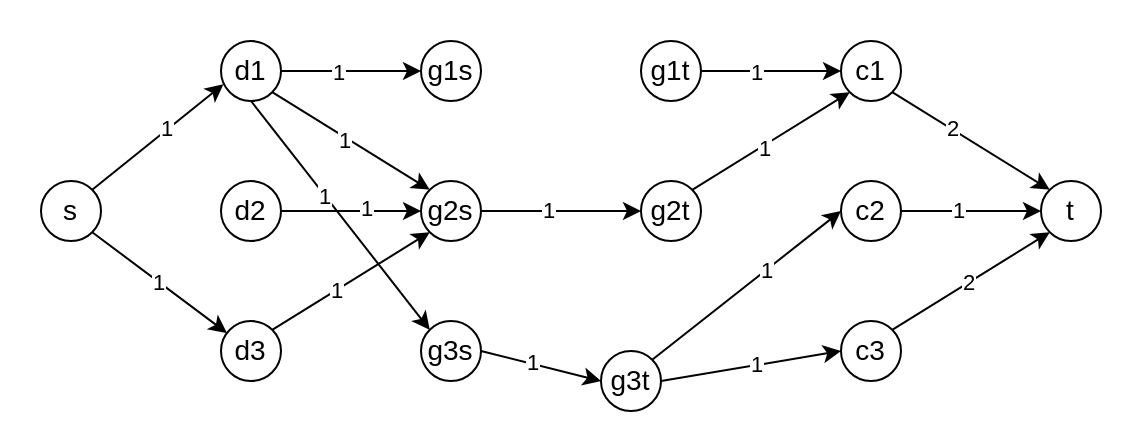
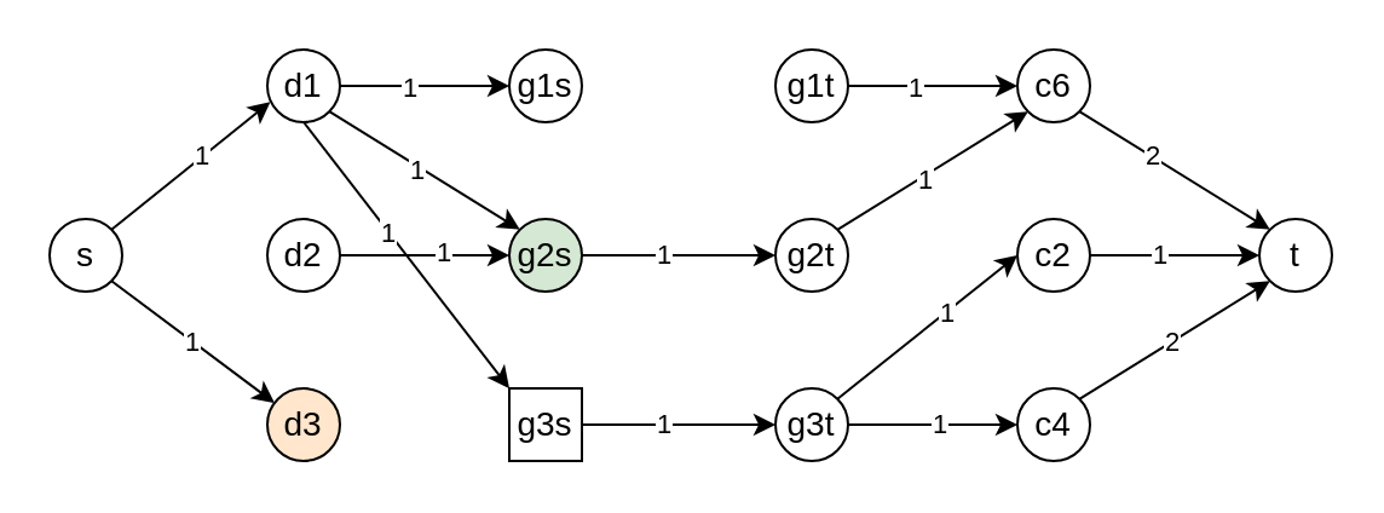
- <mxCell id="40" value="c1" style="ellipse;whiteSpace=wrap;html=1;aspect=fixed;fontSize=14;" vertex="1" parent="1"><mxGeometry x="420" y="20" width="30" height="30" as="geometry" /></mxCell>
+ <mxCell id="40" value="c6" style="ellipse;whiteSpace=wrap;html=1;aspect=fixed;fontSize=14;" vertex="1" parent="1"><mxGeometry x="420" y="20" width="30" height="30" as="geometry" /></mxCell>
- <mxCell id="21" value="g2s" style="ellipse;whiteSpace=wrap;html=1;aspect=fixed;fontSize=14;" vertex="1" parent="1"><mxGeometry x="210" y="90" width="30" height="30" as="geometry" /></mxCell>
+ <mxCell id="21" value="g2s" style="ellipse;whiteSpace=wrap;html=1;aspect=fixed;fontSize=14;fillColor=#d5e8d4;" vertex="1" parent="1"><mxGeometry x="210" y="90" width="30" height="30" as="geometry" /></mxCell>
- <mxCell id="15" style="edgeStyle=none;rounded=0;orthogonalLoop=1;jettySize=auto;html=1;exitX=1;exitY=0;exitDx=0;exitDy=0;entryX=0;entryY=1;entryDx=0;entryDy=0;" edge="1" parent="1" source="17" target="21"><mxGeometry relative="1" as="geometry" /></mxCell>
- <mxCell id="16" value="1" style="edgeLabel;html=1;align=center;verticalAlign=middle;resizable=0;points=[];" vertex="1" connectable="0" parent="15"><mxGeometry x="-0.17" relative="1" as="geometry"><mxPoint as="offset" /></mxGeometry></mxCell>
- <mxCell id="17" value="d3" style="ellipse;whiteSpace=wrap;html=1;aspect=fixed;fontSize=14;" vertex="1" parent="1"><mxGeometry x="110" y="160" width="30" height="30" as="geometry" /></mxCell>
+ <mxCell id="17" value="d3" style="ellipse;whiteSpace=wrap;html=1;aspect=fixed;fontSize=14;fillColor=#ffe6cc;" vertex="1" parent="1"><mxGeometry x="110" y="160" width="30" height="30" as="geometry" /></mxCell>
- <mxCell id="24" value="g3s" style="ellipse;whiteSpace=wrap;html=1;aspect=fixed;fontSize=14;" vertex="1" parent="1"><mxGeometry x="210" y="160" width="30" height="30" as="geometry" /></mxCell>
+ <mxCell id="24" value="g3s" style="whiteSpace=wrap;html=1;aspect=fixed;fontSize=14;rounded=0;" vertex="1" parent="1"><mxGeometry x="210" y="160" width="30" height="30" as="geometry" /></mxCell>
- <mxCell id="46" value="c3" style="ellipse;whiteSpace=wrap;html=1;aspect=fixed;fontSize=14;" vertex="1" parent="1"><mxGeometry x="420" y="160" width="30" height="30" as="geometry" /></mxCell>
+ <mxCell id="46" value="c4" style="ellipse;whiteSpace=wrap;html=1;aspect=fixed;fontSize=14;" vertex="1" parent="1"><mxGeometry x="420" y="160" width="30" height="30" as="geometry" /></mxCell>
- <mxCell id="37" value="g3t" style="ellipse;whiteSpace=wrap;html=1;aspect=fixed;fontSize=14;" vertex="1" parent="1"><mxGeometry x="300" y="175" width="30" height="30" as="geometry" /></mxCell>
+ <mxCell id="37" value="g3t" style="ellipse;whiteSpace=wrap;html=1;aspect=fixed;fontSize=14;" vertex="1" parent="1"><mxGeometry x="320" y="160" width="30" height="30" as="geometry" /></mxCell>
